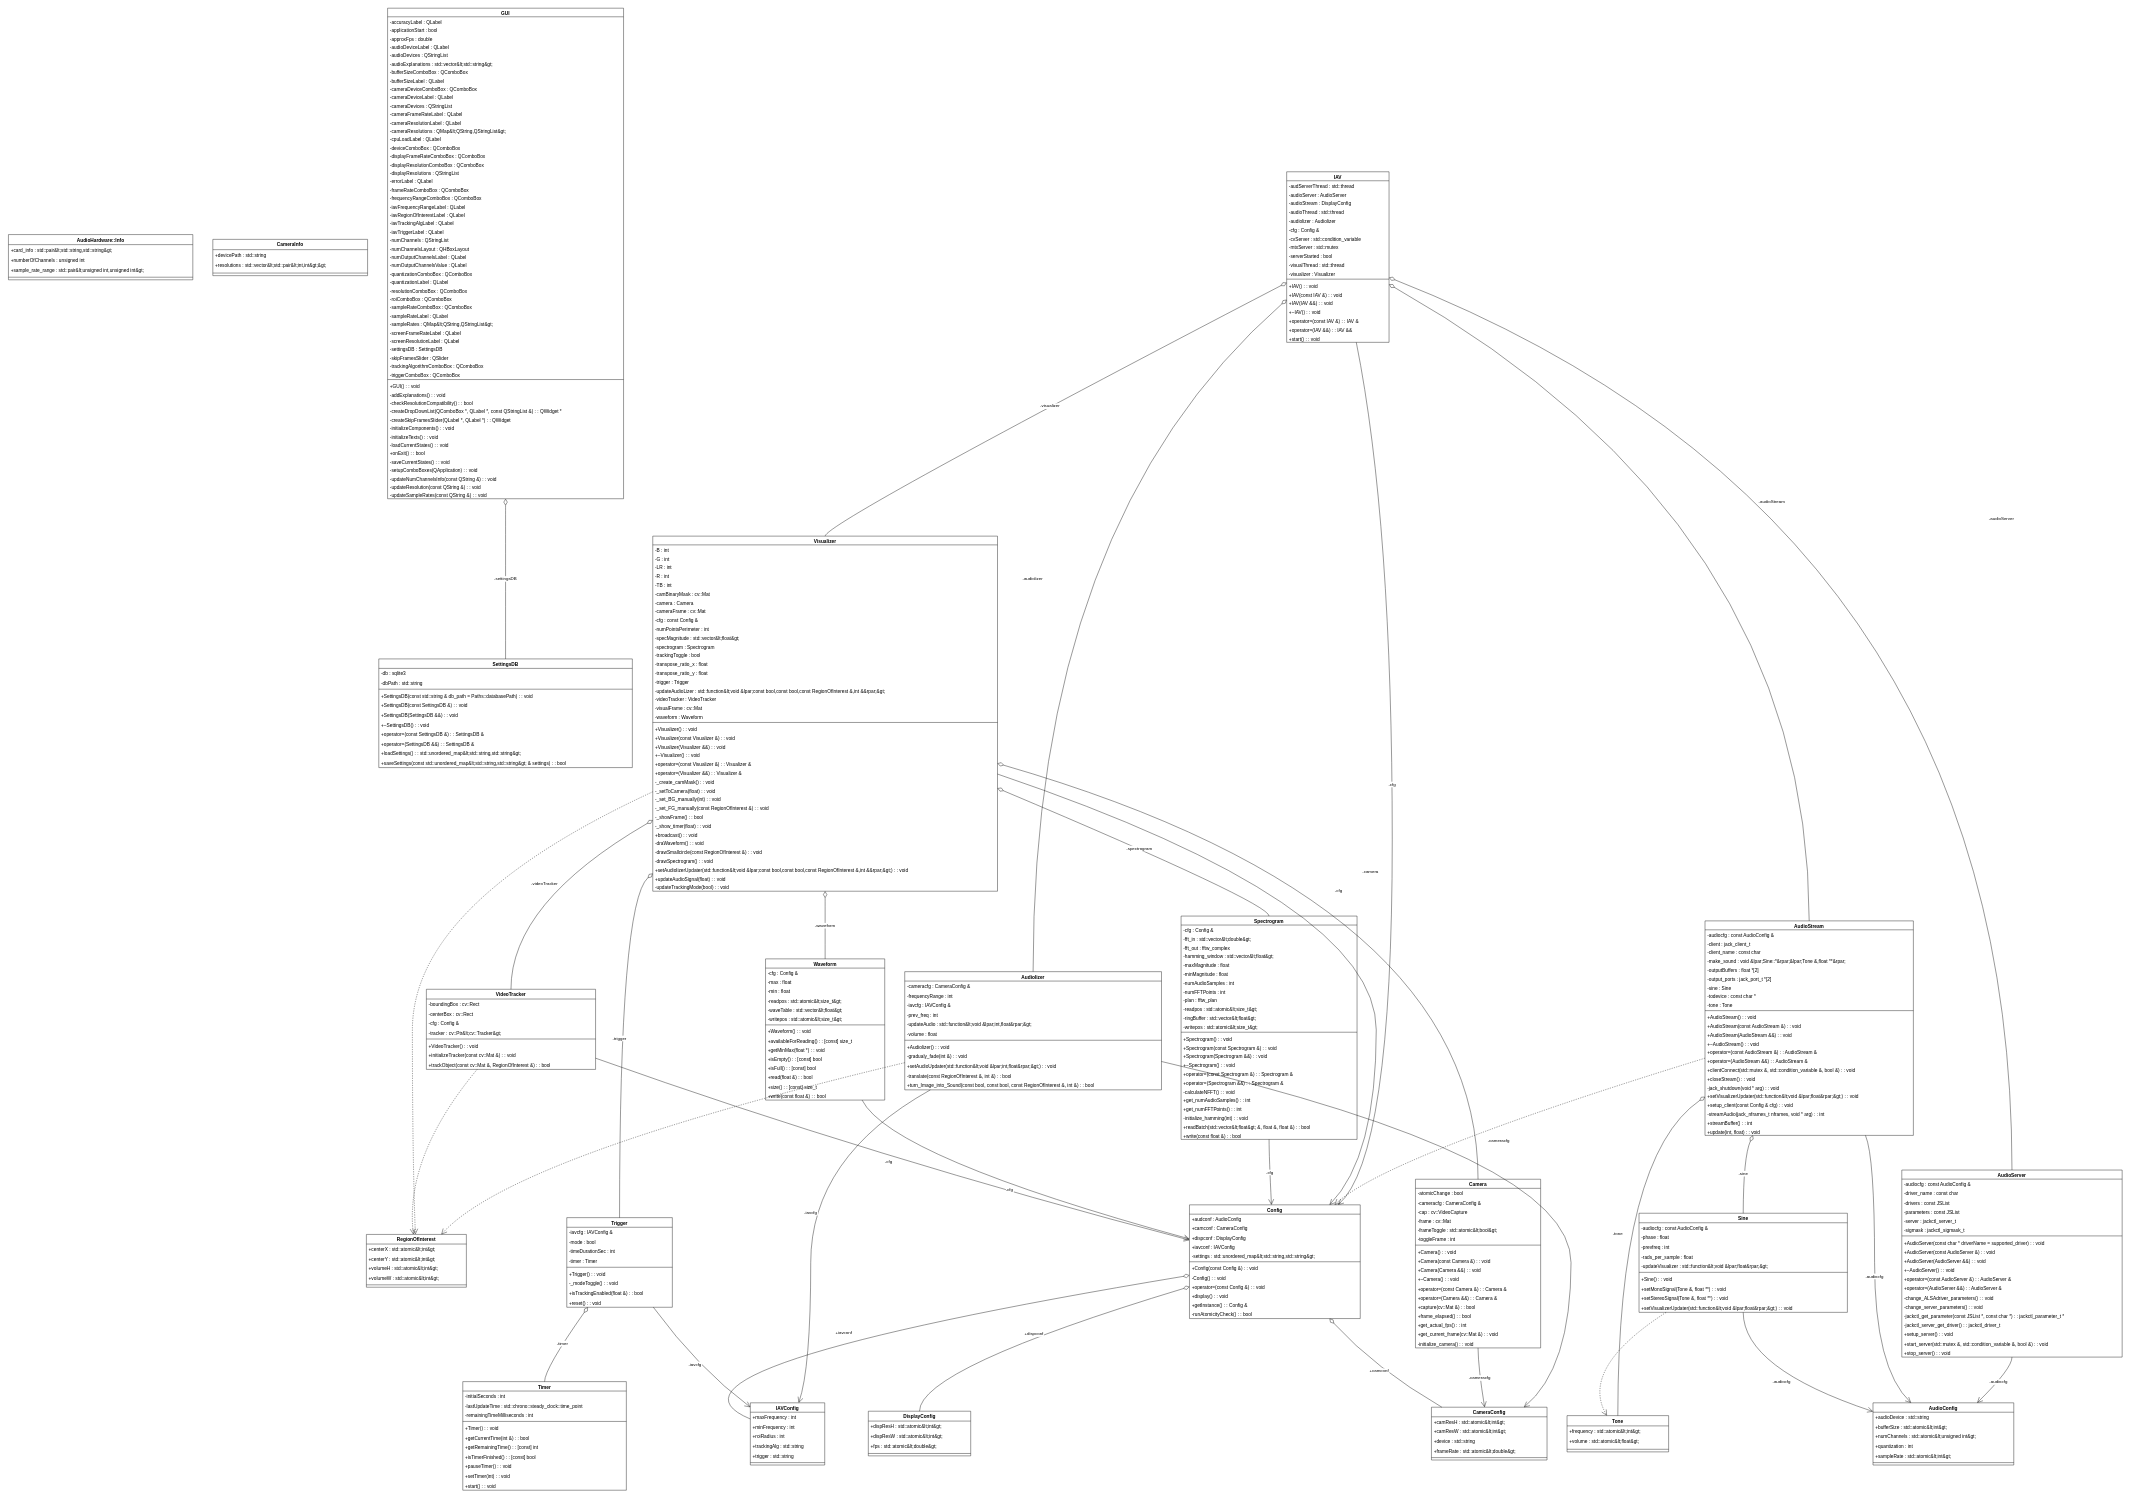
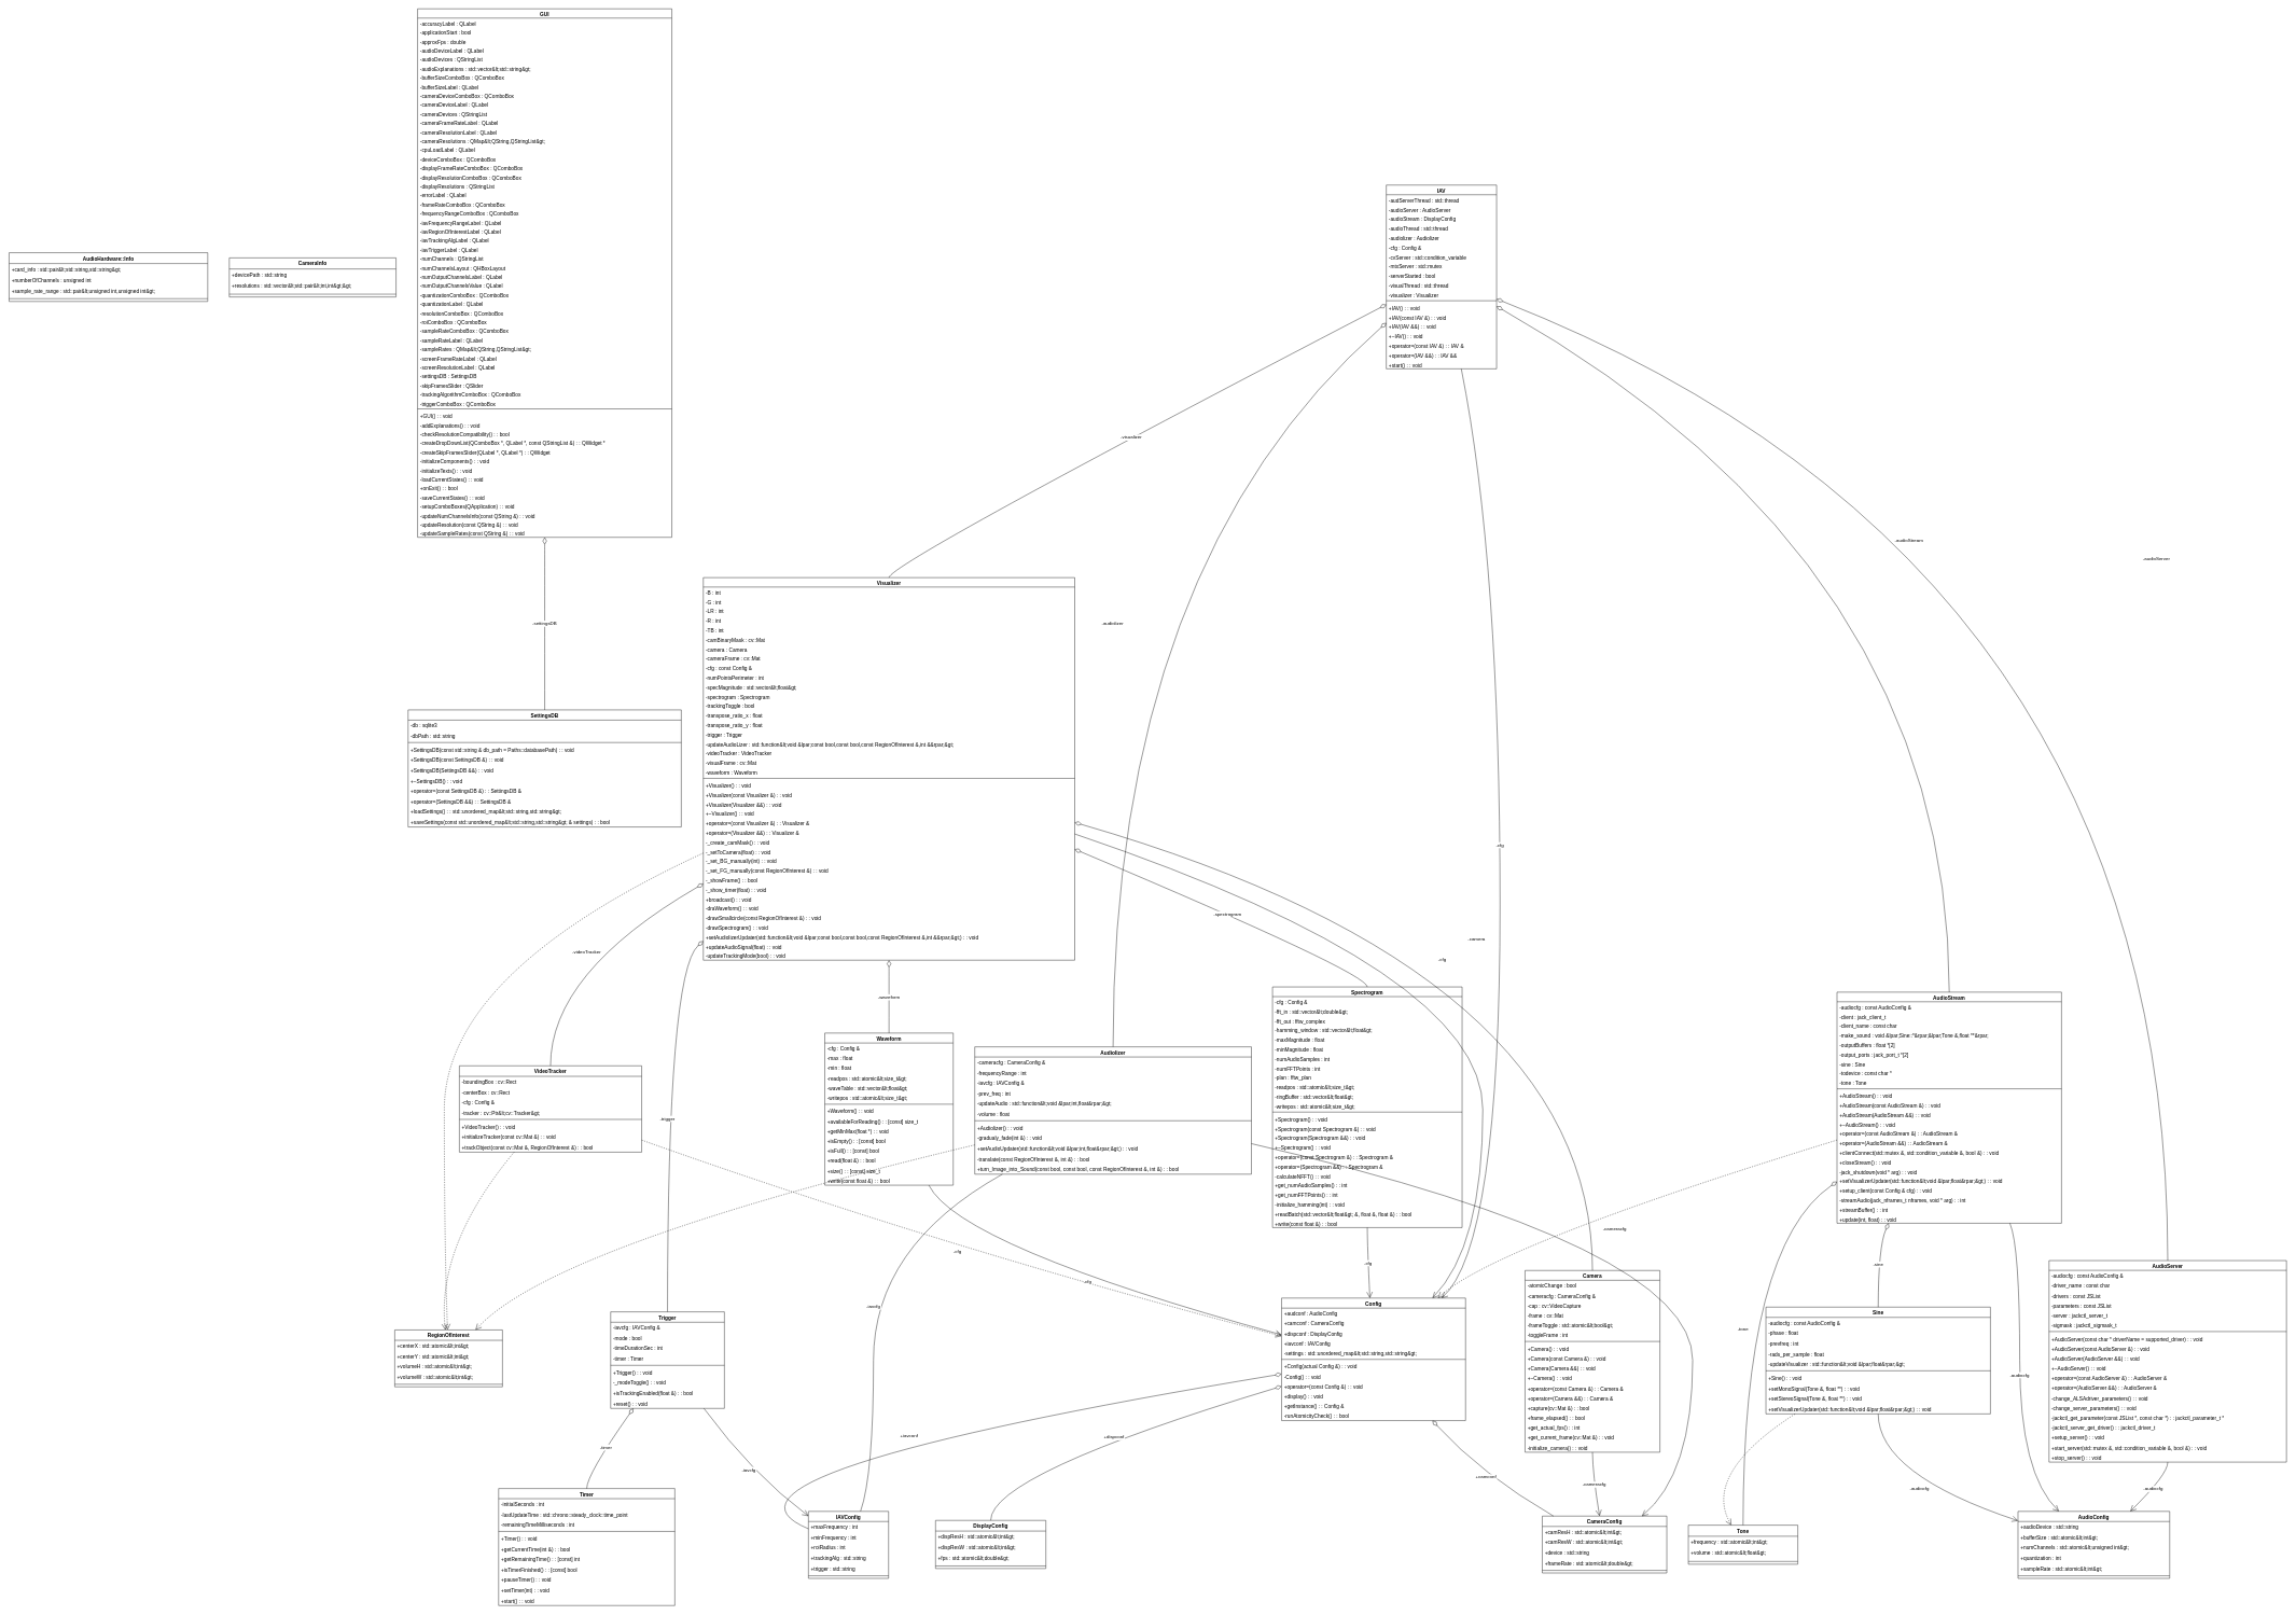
- <mxCell id="357" value="-cfg" style="curved=1;startArrow=none;endArrow=open;endSize=12;exitX=1;exitY=0.86;entryX=0;entryY=0.31;rounded=0;" edge="1" parent="1" source="58" target="45"><mxGeometry relative="1" as="geometry"><Array as="points"><mxPoint x="2179" y="2892" /></Array></mxGeometry></mxCell>
+ <mxCell id="357" value="-cfg" style="curved=1;startArrow=none;endArrow=open;endSize=12;exitX=1;exitY=0.86;entryX=0;entryY=0.31;rounded=0;dashed=1;" edge="1" parent="1" source="58" target="45"><mxGeometry relative="1" as="geometry"><Array as="points"><mxPoint x="2179" y="2892" /></Array></mxGeometry></mxCell>
- <mxCell id="52" value="+Config(const Config &amp;) : : void" style="text;strokeColor=none;fillColor=none;align=left;verticalAlign=top;spacingLeft=4;spacingRight=4;overflow=hidden;rotatable=0;points=[[0,0.5],[1,0.5]];portConstraint=eastwest;" vertex="1" parent="45"><mxGeometry y="146.333" width="427" height="23" as="geometry" /></mxCell>
+ <mxCell id="52" value="+Config(actual Config &amp;) : : void" style="text;strokeColor=none;fillColor=none;align=left;verticalAlign=top;spacingLeft=4;spacingRight=4;overflow=hidden;rotatable=0;points=[[0,0.5],[1,0.5]];portConstraint=eastwest;" vertex="1" parent="45"><mxGeometry y="146.333" width="427" height="23" as="geometry" /></mxCell>
- <mxCell id="378" value="-iavcfg" style="curved=1;startArrow=none;endArrow=open;endSize=12;exitX=0.1;exitY=1;entryX=0.65;entryY=0;rounded=0;" edge="1" parent="1" source="240" target="26"><mxGeometry relative="1" as="geometry"><Array as="points"><mxPoint x="2026" y="2892" /><mxPoint x="2026" y="3421" /></Array></mxGeometry></mxCell>
+ <mxCell id="378" value="-iavcfg" style="curved=1;startArrow=none;endArrow=none;endSize=12;exitX=0.1;exitY=1;entryX=0.65;entryY=0;rounded=0;" edge="1" parent="1" source="240" target="26"><mxGeometry relative="1" as="geometry"><Array as="points"><mxPoint x="2026" y="2892" /><mxPoint x="2026" y="3421" /></Array></mxGeometry></mxCell>
